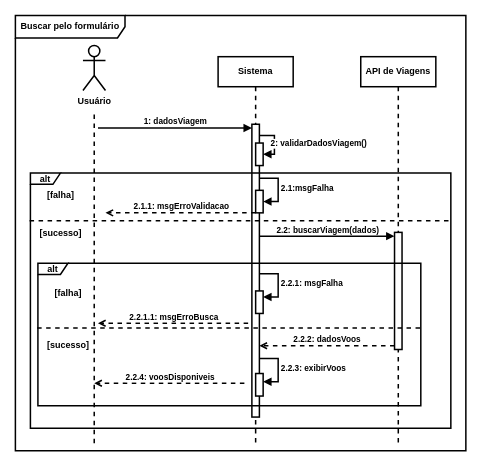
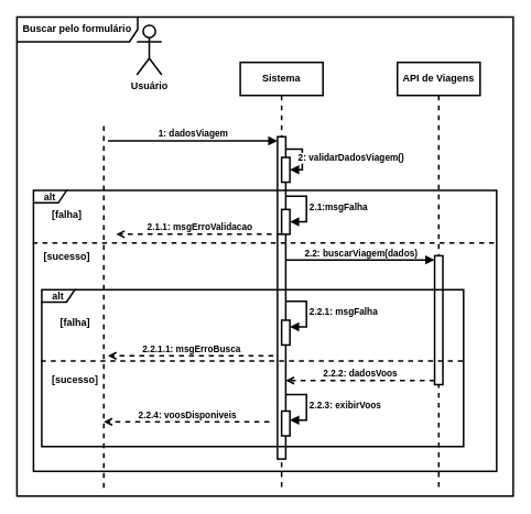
- <mxCell id="11" value="&lt;span&gt;Usuário&lt;/span&gt;" style="shape=umlActor;verticalLabelPosition=bottom;verticalAlign=top;html=1;outlineConnect=0;strokeWidth=2;fontStyle=1" vertex="1" parent="1"><mxGeometry x="110" y="60" width="30" height="60" as="geometry" /></mxCell>
+ <mxCell id="11" value="&lt;span&gt;Usuário&lt;/span&gt;" style="shape=umlActor;verticalLabelPosition=bottom;verticalAlign=top;html=1;outlineConnect=0;strokeWidth=2;fontStyle=1" vertex="1" parent="1"><mxGeometry x="165" y="30" width="30" height="60" as="geometry" /></mxCell>
